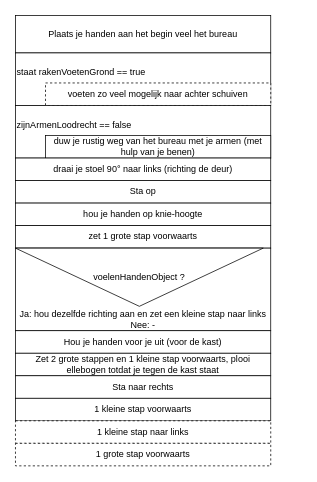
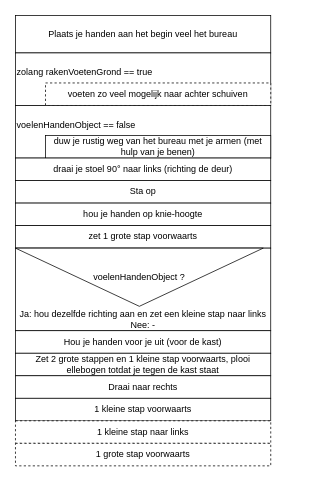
- <mxCell id="3" value="&lt;p style=&quot;line-height: 120%;&quot;&gt;staat rakenVoetenGrond == true&lt;/p&gt;" style="rounded=0;whiteSpace=wrap;html=1;align=left;fillColor=default;perimeterSpacing=0;horizontal=1;verticalAlign=top;" vertex="1" parent="1"><mxGeometry x="20" y="70" width="340" height="70" as="geometry" /></mxCell>
+ <mxCell id="3" value="&lt;p style=&quot;line-height: 120%;&quot;&gt;zolang rakenVoetenGrond == true&lt;/p&gt;" style="rounded=0;whiteSpace=wrap;html=1;align=left;fillColor=default;perimeterSpacing=0;horizontal=1;verticalAlign=top;" vertex="1" parent="1"><mxGeometry x="20" y="70" width="340" height="70" as="geometry" /></mxCell>
- <mxCell id="5" value="&lt;p style=&quot;line-height: 120%;&quot;&gt;zijnArmenLoodrecht == false&lt;/p&gt;" style="rounded=0;whiteSpace=wrap;html=1;align=left;fillColor=default;perimeterSpacing=0;horizontal=1;verticalAlign=top;" vertex="1" parent="1"><mxGeometry x="20" y="140" width="340" height="70" as="geometry" /></mxCell>
+ <mxCell id="5" value="&lt;p style=&quot;line-height: 120%;&quot;&gt;voelenHandenObject == false&lt;/p&gt;" style="rounded=0;whiteSpace=wrap;html=1;align=left;fillColor=default;perimeterSpacing=0;horizontal=1;verticalAlign=top;" vertex="1" parent="1"><mxGeometry x="20" y="140" width="340" height="70" as="geometry" /></mxCell>
- <mxCell id="18" value="Sta naar rechts" style="rounded=0;whiteSpace=wrap;html=1;fillColor=default;" vertex="1" parent="1"><mxGeometry x="20" y="500" width="340" height="30" as="geometry" /></mxCell>
+ <mxCell id="18" value="Draai naar rechts" style="rounded=0;whiteSpace=wrap;html=1;fillColor=default;" vertex="1" parent="1"><mxGeometry x="20" y="500" width="340" height="30" as="geometry" /></mxCell>
